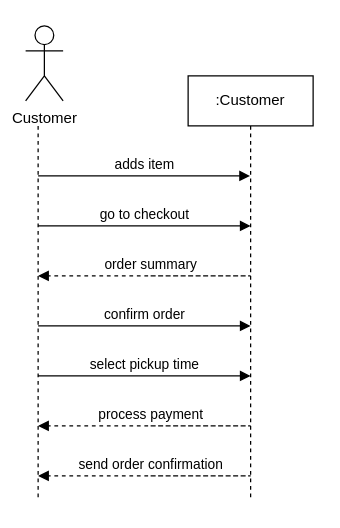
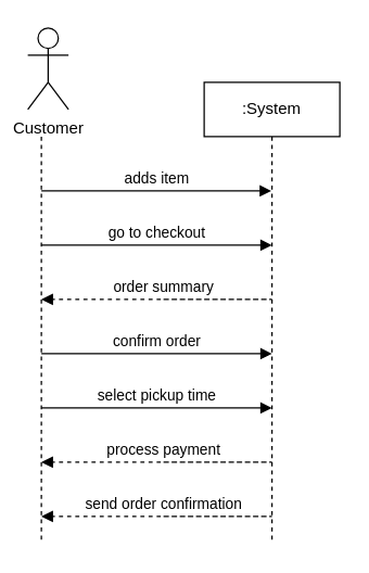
- <mxCell id="2" value=":Customer" style="shape=umlLifeline;perimeter=lifelinePerimeter;whiteSpace=wrap;html=1;container=0;dropTarget=0;collapsible=0;recursiveResize=0;outlineConnect=0;portConstraint=eastwest;newEdgeStyle={&quot;edgeStyle&quot;:&quot;elbowEdgeStyle&quot;,&quot;elbow&quot;:&quot;vertical&quot;,&quot;curved&quot;:0,&quot;rounded&quot;:0};" parent="1" vertex="1"><mxGeometry x="150" y="60" width="100" height="340" as="geometry" /></mxCell>
+ <mxCell id="2" value=":System" style="shape=umlLifeline;perimeter=lifelinePerimeter;whiteSpace=wrap;html=1;container=0;dropTarget=0;collapsible=0;recursiveResize=0;outlineConnect=0;portConstraint=eastwest;newEdgeStyle={&quot;edgeStyle&quot;:&quot;elbowEdgeStyle&quot;,&quot;elbow&quot;:&quot;vertical&quot;,&quot;curved&quot;:0,&quot;rounded&quot;:0};" parent="1" vertex="1"><mxGeometry x="150" y="60" width="100" height="340" as="geometry" /></mxCell>
